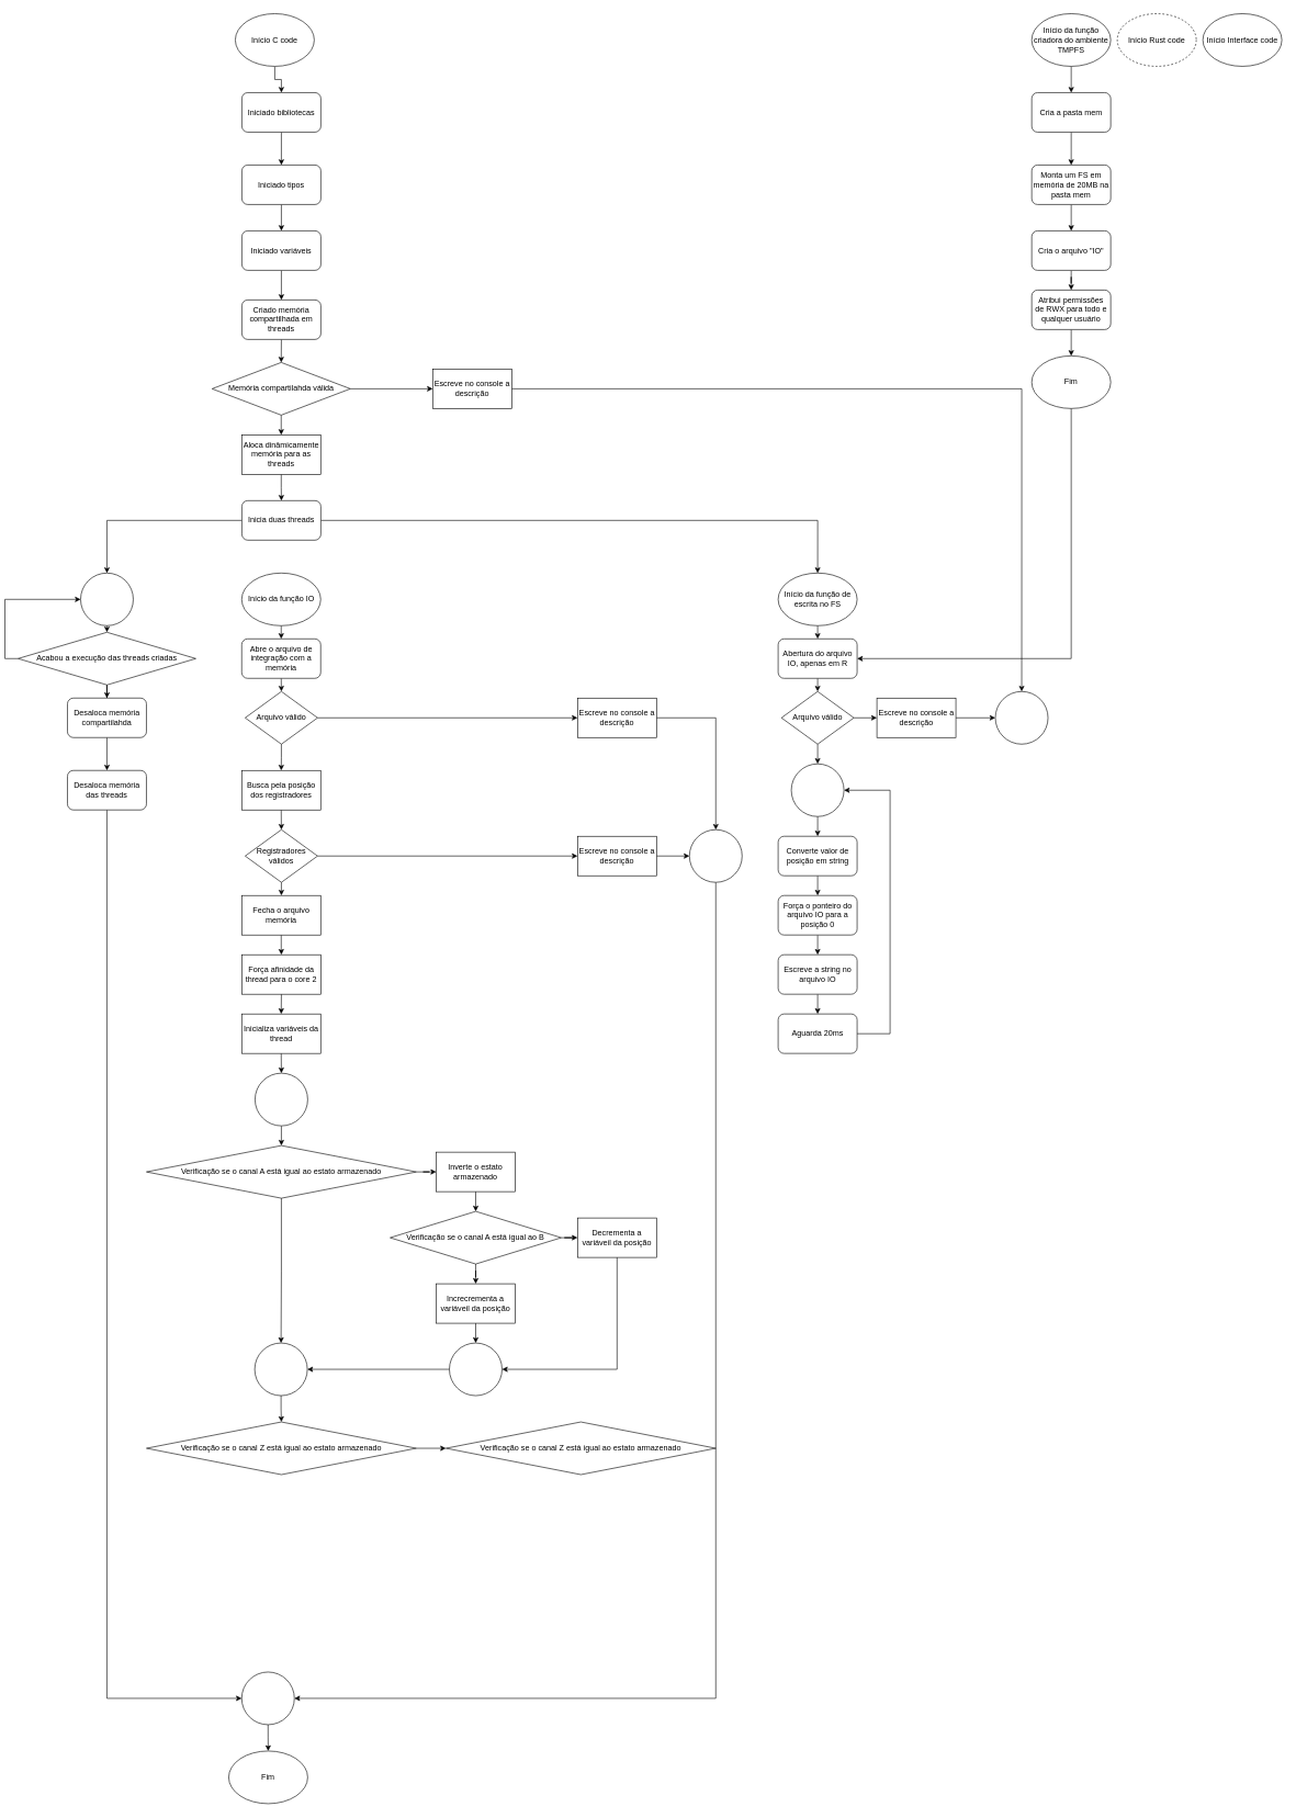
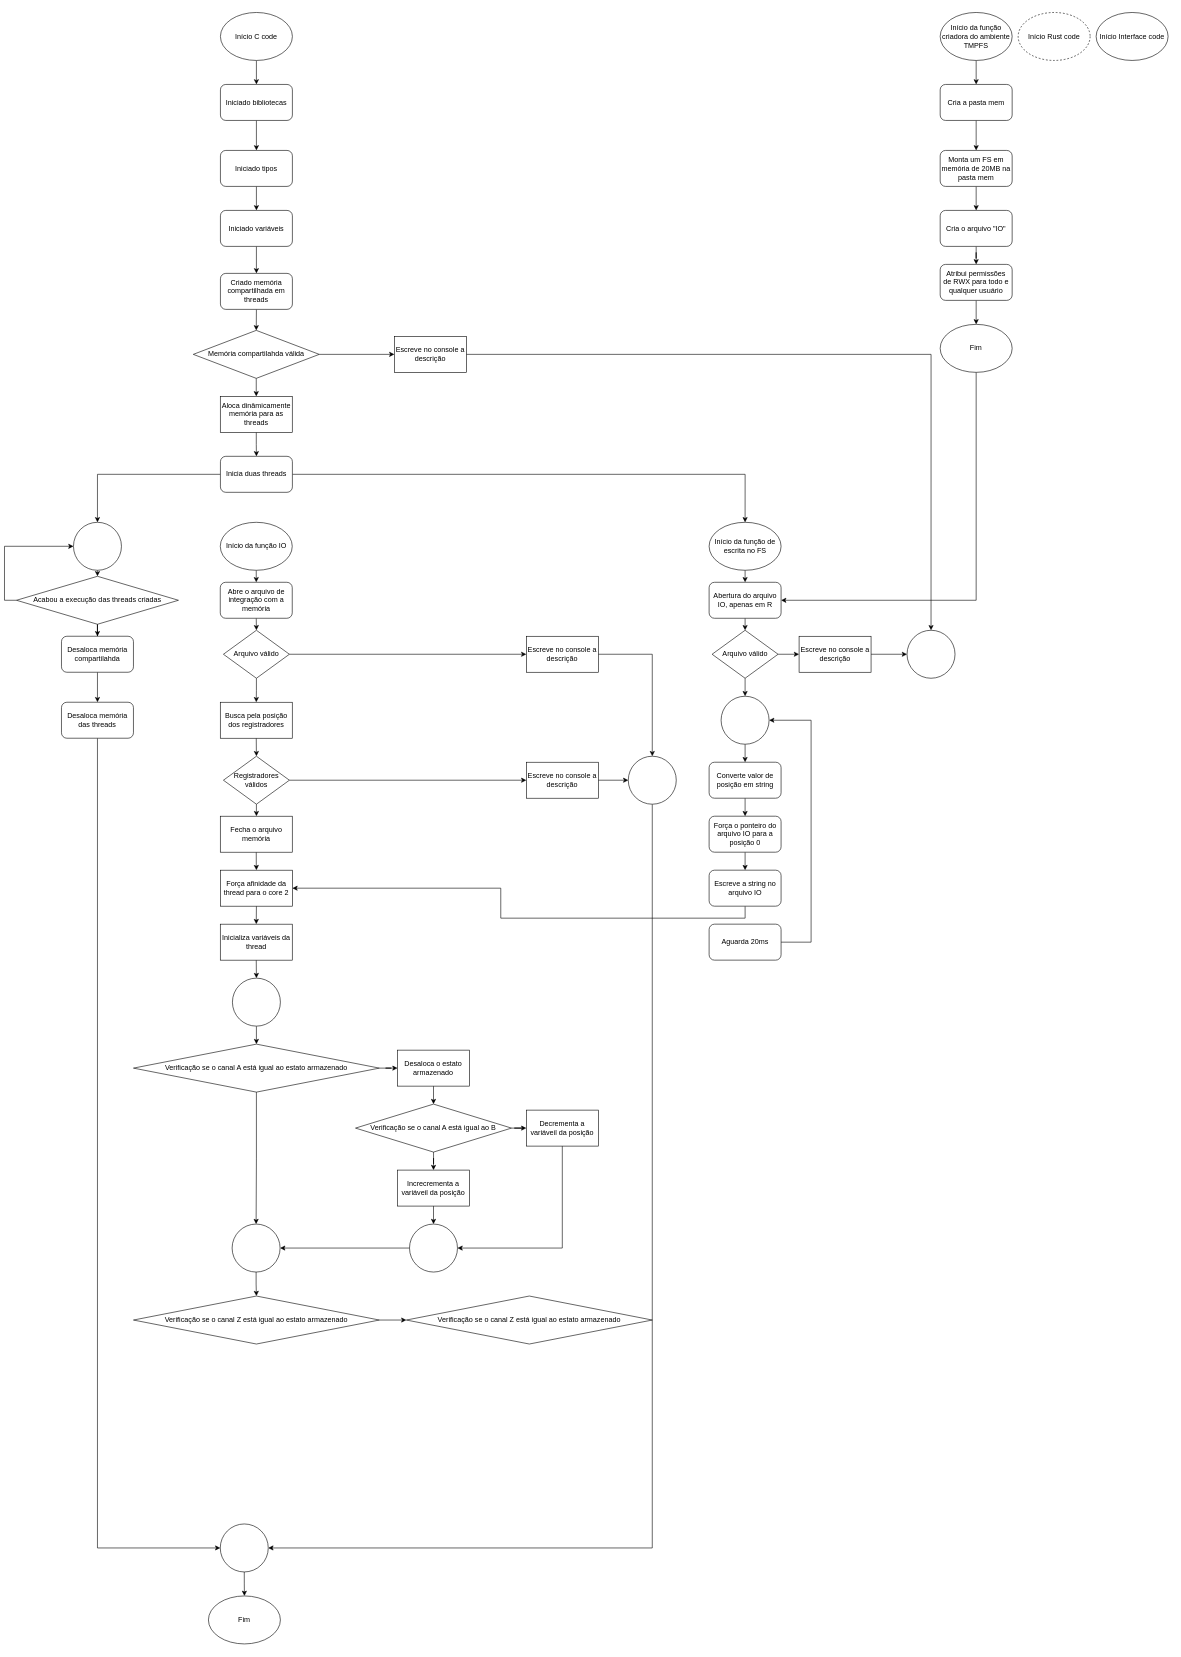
- <mxCell id="3" value="Início C code" style="ellipse;whiteSpace=wrap;html=1;" vertex="1" parent="1"><mxGeometry x="350" y="20" width="120" height="80" as="geometry" /></mxCell>
+ <mxCell id="3" value="Início C code" style="ellipse;whiteSpace=wrap;html=1;" vertex="1" parent="1"><mxGeometry x="360" y="20" width="120" height="80" as="geometry" /></mxCell>
- <mxCell id="64" style="edgeStyle=orthogonalEdgeStyle;rounded=0;orthogonalLoop=1;jettySize=auto;html=1;exitX=0.5;exitY=1;exitDx=0;exitDy=0;entryX=0.5;entryY=0;entryDx=0;entryDy=0;" edge="1" parent="1" source="65" target="67"><mxGeometry relative="1" as="geometry" /></mxCell>
+ <mxCell id="64" style="edgeStyle=orthogonalEdgeStyle;rounded=0;orthogonalLoop=1;jettySize=auto;html=1;exitX=0.5;exitY=1;exitDx=0;exitDy=0;" edge="1" parent="1" source="65" target="87"><mxGeometry relative="1" as="geometry" /></mxCell>
- <mxCell id="98" value="Inverte o estato armazenado" style="rounded=0;whiteSpace=wrap;html=1;" vertex="1" parent="1"><mxGeometry x="655.25" y="1750" width="120" height="60" as="geometry" /></mxCell>
+ <mxCell id="98" value="Desaloca o estato armazenado" style="rounded=0;whiteSpace=wrap;html=1;" vertex="1" parent="1"><mxGeometry x="655.25" y="1750" width="120" height="60" as="geometry" /></mxCell>
